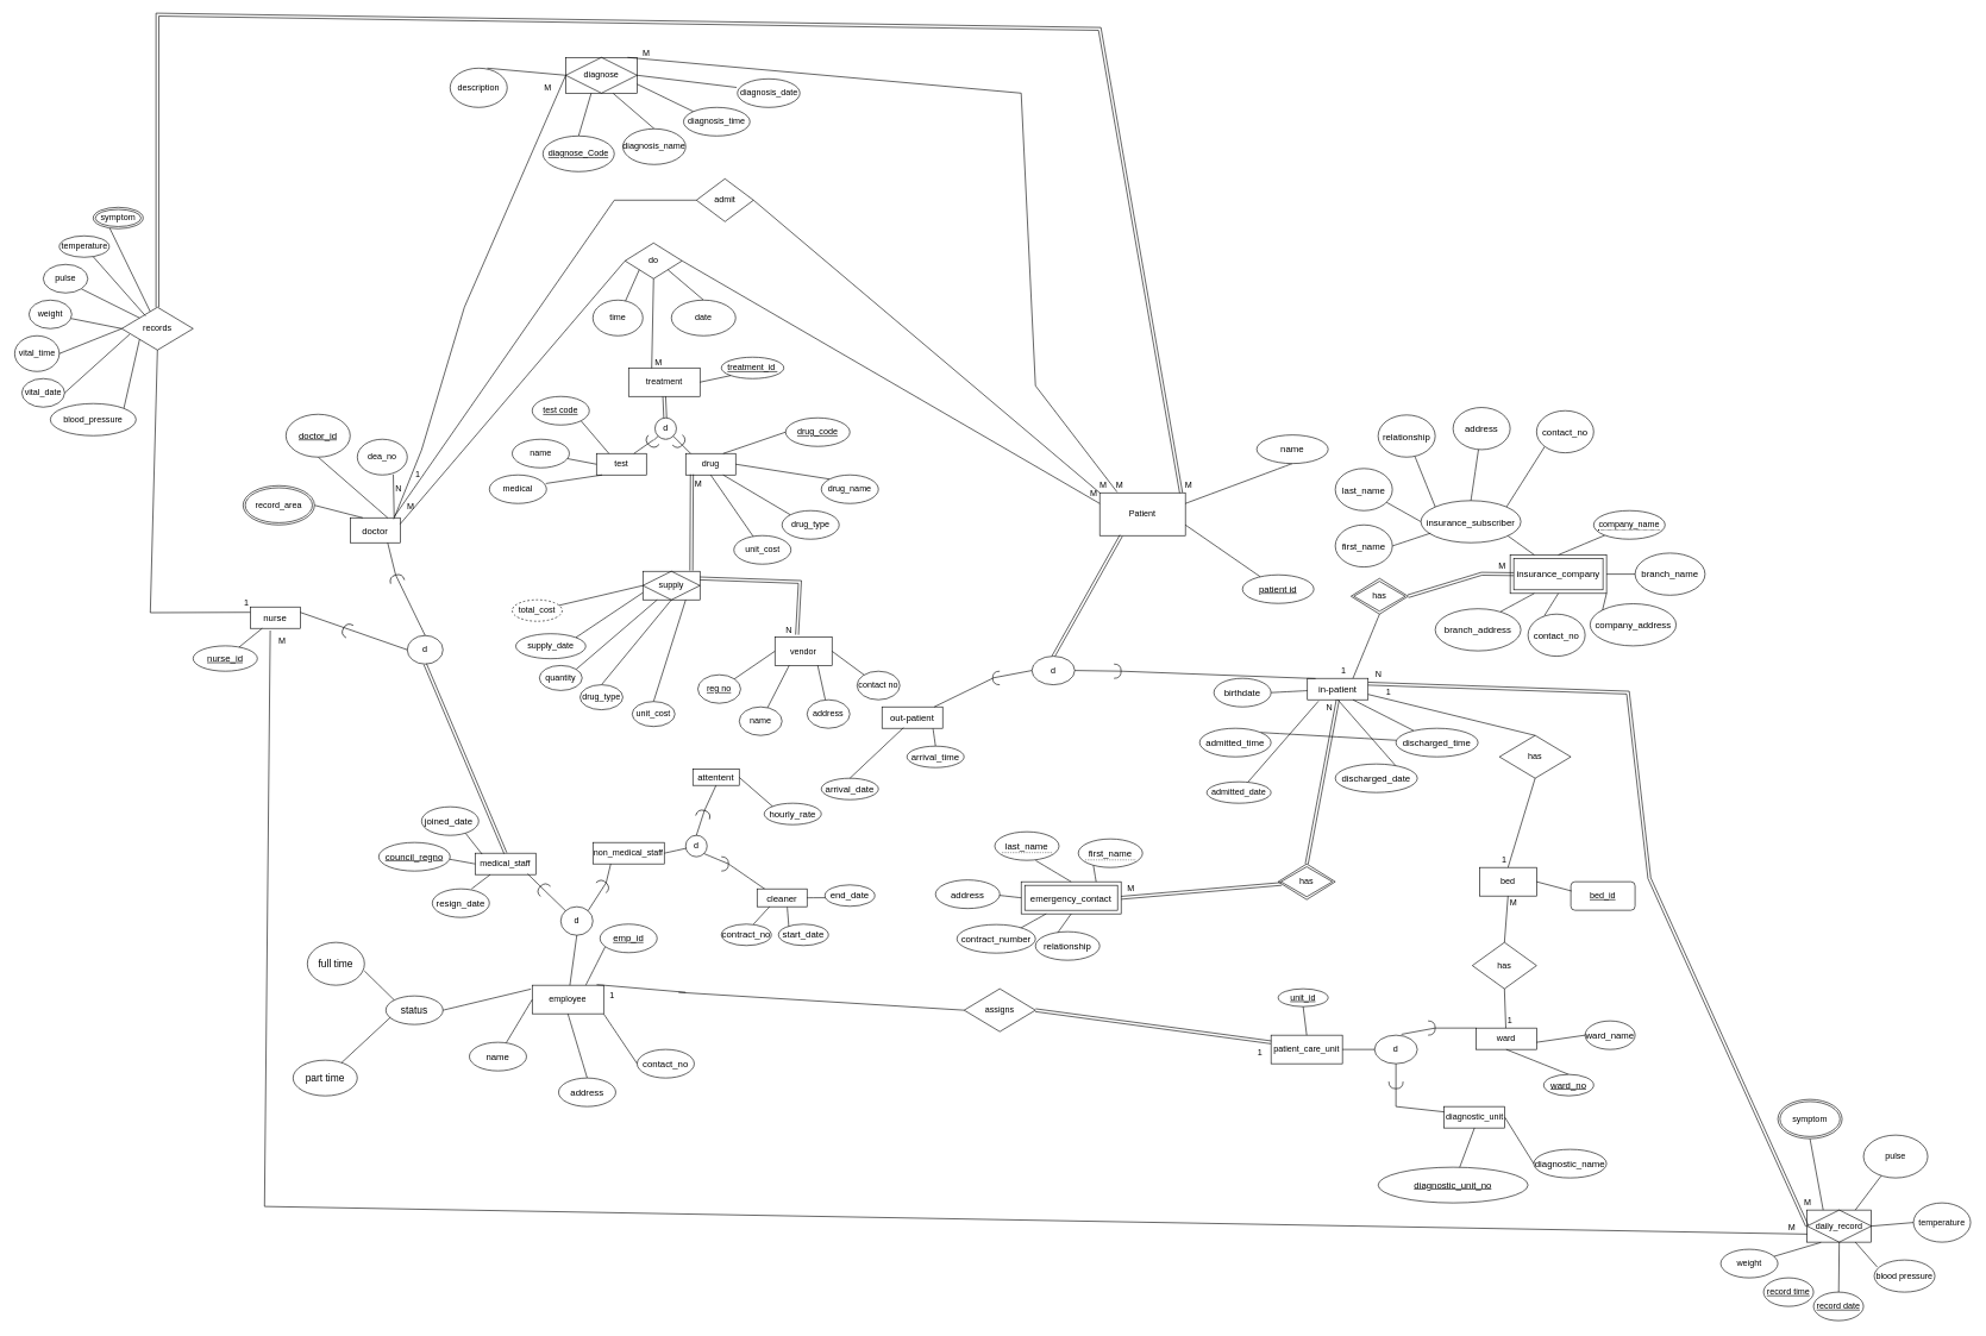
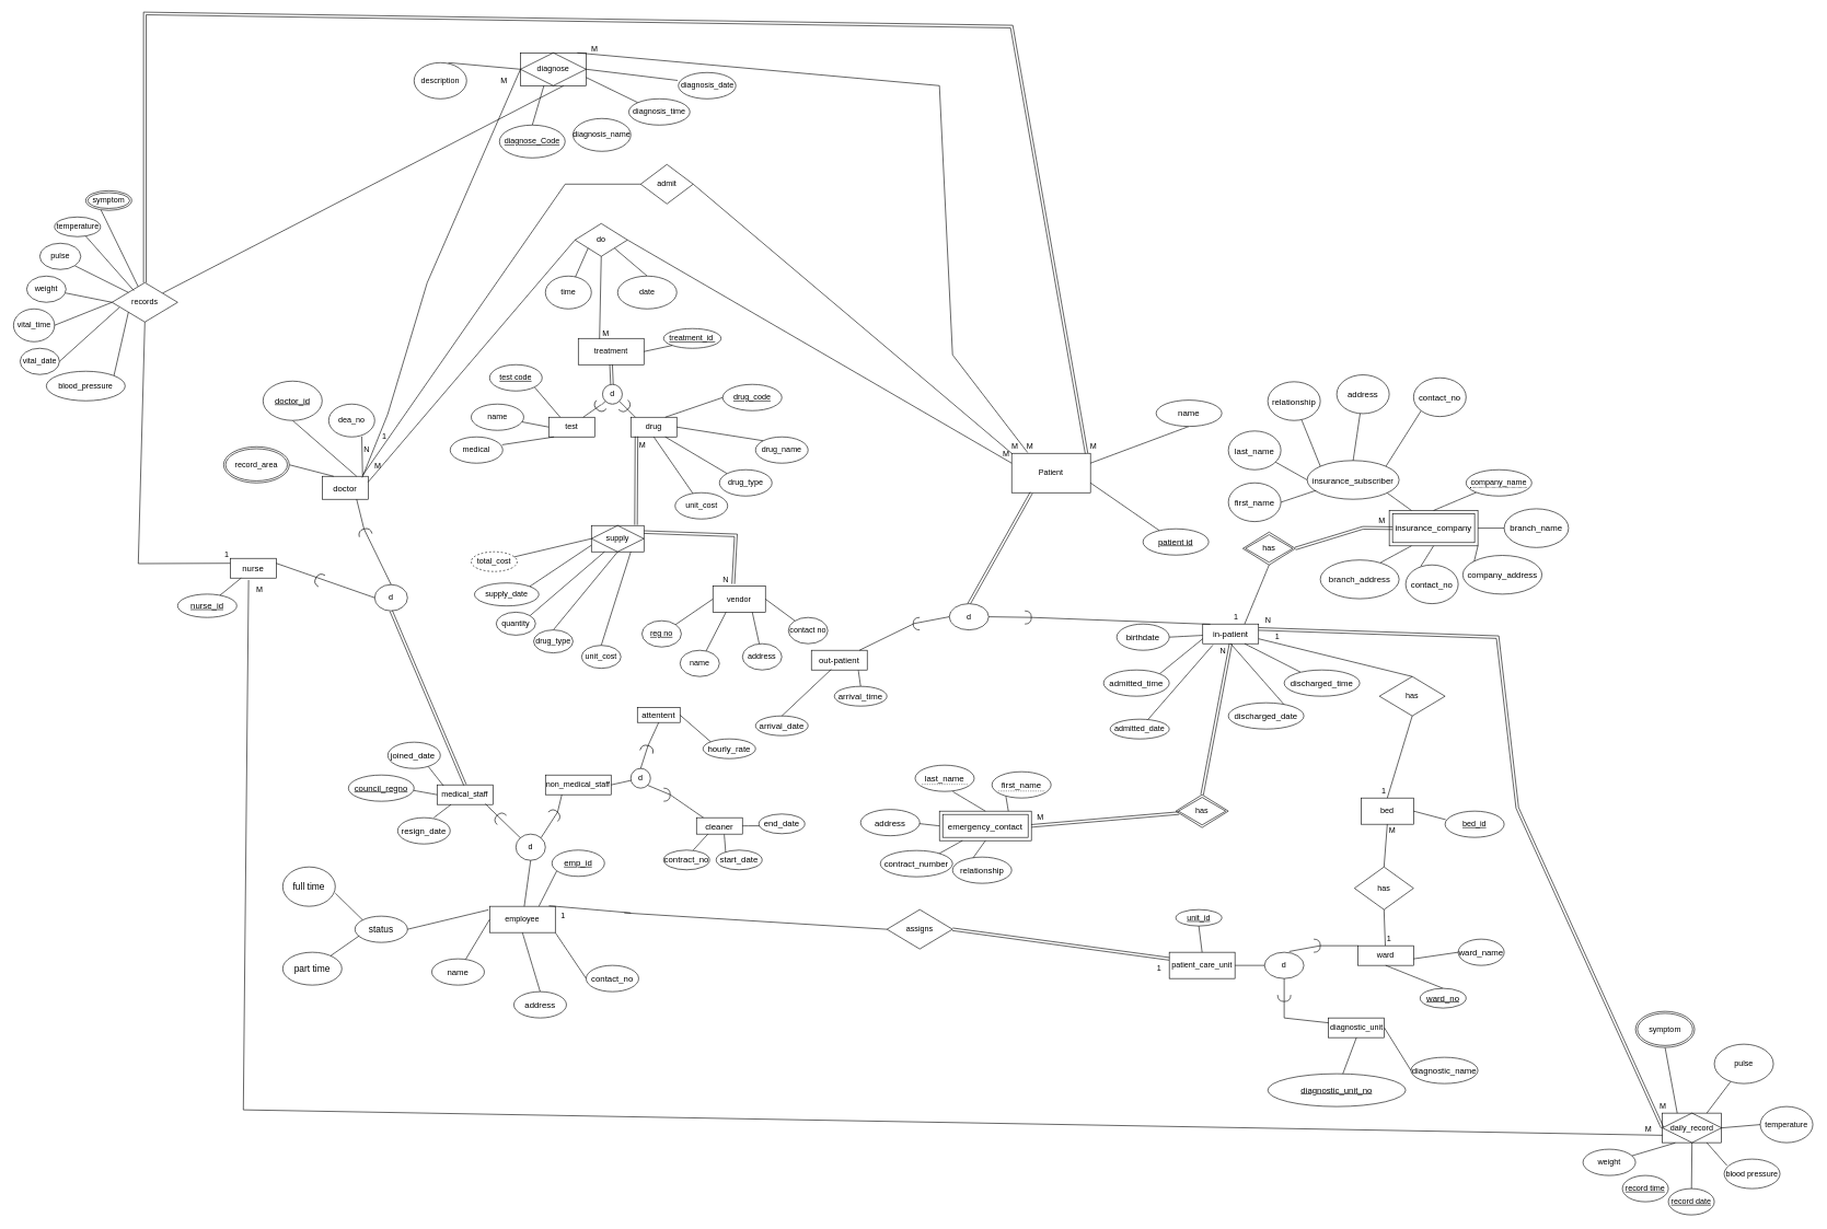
- <mxCell id="69" value="" style="endArrow=none;html=1;rounded=0;entryX=0.5;entryY=0;entryDx=0;entryDy=0;exitX=0.66;exitY=1;exitDx=0;exitDy=0;exitPerimeter=0;" parent="1" source="72" target="71" edge="1"><mxGeometry relative="1" as="geometry"><mxPoint x="1050" y="600" as="sourcePoint" /><mxPoint x="1050" y="650" as="targetPoint" /></mxGeometry></mxCell>
+ <mxCell id="69" value="" style="endArrow=none;html=1;rounded=0;exitX=0.66;exitY=1;exitDx=0;exitDy=0;exitPerimeter=0;" parent="1" source="72" target="186" edge="1"><mxGeometry relative="1" as="geometry"><mxPoint x="1050" y="600" as="sourcePoint" /><mxPoint x="1050" y="650" as="targetPoint" /></mxGeometry></mxCell>
- <mxCell id="22" value="" style="endArrow=none;html=1;rounded=0;fontSize=13;curved=1;exitX=1;exitY=0;exitDx=0;exitDy=0;" parent="1" source="27" target="29" edge="1"><mxGeometry relative="1" as="geometry"><mxPoint x="1546" y="1015" as="sourcePoint" /><mxPoint x="1706" y="1075" as="targetPoint" /></mxGeometry></mxCell>
+ <mxCell id="22" value="" style="endArrow=none;html=1;rounded=0;fontSize=13;curved=1;entryX=0;entryY=0.75;entryDx=0;entryDy=0;exitX=1;exitY=0;exitDx=0;exitDy=0;" parent="1" source="27" target="21" edge="1"><mxGeometry relative="1" as="geometry"><mxPoint x="1546" y="1015" as="sourcePoint" /><mxPoint x="1706" y="1075" as="targetPoint" /></mxGeometry></mxCell>
- <mxCell id="99" value="bed_id" style="whiteSpace=wrap;html=1;align=center;fontStyle=4;rounded=1;" parent="1" vertex="1"><mxGeometry x="2200" y="1235" width="90" height="40" as="geometry" /></mxCell>
+ <mxCell id="99" value="bed_id" style="ellipse;whiteSpace=wrap;html=1;align=center;fontStyle=4;" parent="1" vertex="1"><mxGeometry x="2200" y="1235" width="90" height="40" as="geometry" /></mxCell>
- <mxCell id="130" value="part time" style="ellipse;whiteSpace=wrap;html=1;align=center;fontSize=14;" parent="1" vertex="1"><mxGeometry x="410" y="1485" width="90" height="50" as="geometry" /></mxCell>
+ <mxCell id="130" value="part time" style="ellipse;whiteSpace=wrap;html=1;align=center;fontSize=14;" parent="1" vertex="1"><mxGeometry x="430" y="1450" width="90" height="50" as="geometry" /></mxCell>
